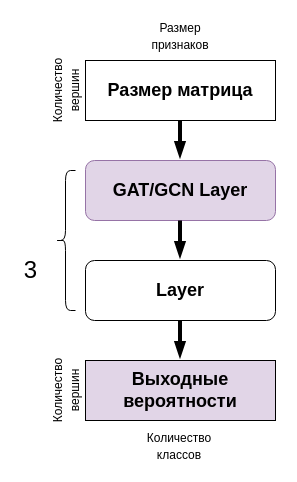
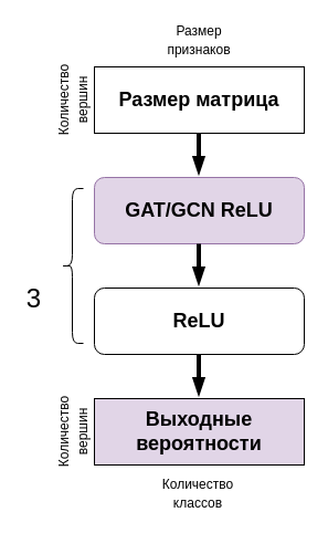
- <mxCell id="4" value="&lt;b&gt;GAT/GCN Layer&lt;/b&gt;" style="rounded=1;whiteSpace=wrap;html=1;fontSize=18;fillColor=#e1d5e7;strokeColor=#9673a6;" vertex="1" parent="1"><mxGeometry x="85" y="160" width="190" height="60" as="geometry" /></mxCell>
+ <mxCell id="4" value="&lt;b&gt;GAT/GCN ReLU&lt;/b&gt;" style="rounded=1;whiteSpace=wrap;html=1;fontSize=18;fillColor=#e1d5e7;strokeColor=#9673a6;" vertex="1" parent="1"><mxGeometry x="85" y="160" width="190" height="60" as="geometry" /></mxCell>
- <mxCell id="6" value="&lt;b&gt;Layer&lt;/b&gt;" style="rounded=1;whiteSpace=wrap;html=1;fontSize=18;" vertex="1" parent="1"><mxGeometry x="85" y="260" width="190" height="60" as="geometry" /></mxCell>
+ <mxCell id="6" value="&lt;b&gt;ReLU&lt;/b&gt;" style="rounded=1;whiteSpace=wrap;html=1;fontSize=18;" vertex="1" parent="1"><mxGeometry x="85" y="260" width="190" height="60" as="geometry" /></mxCell>
